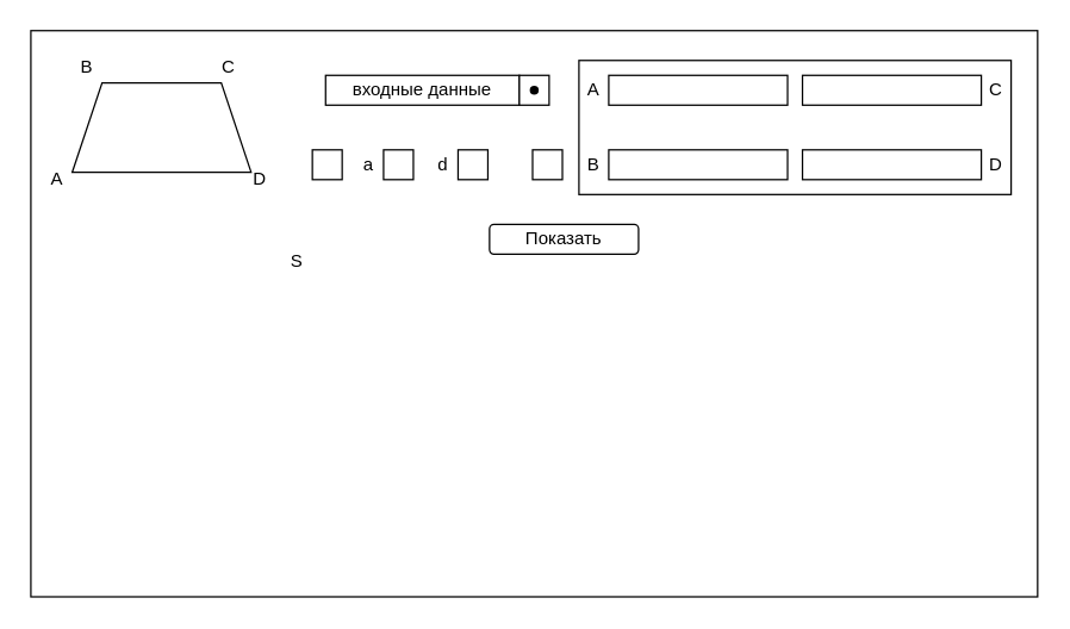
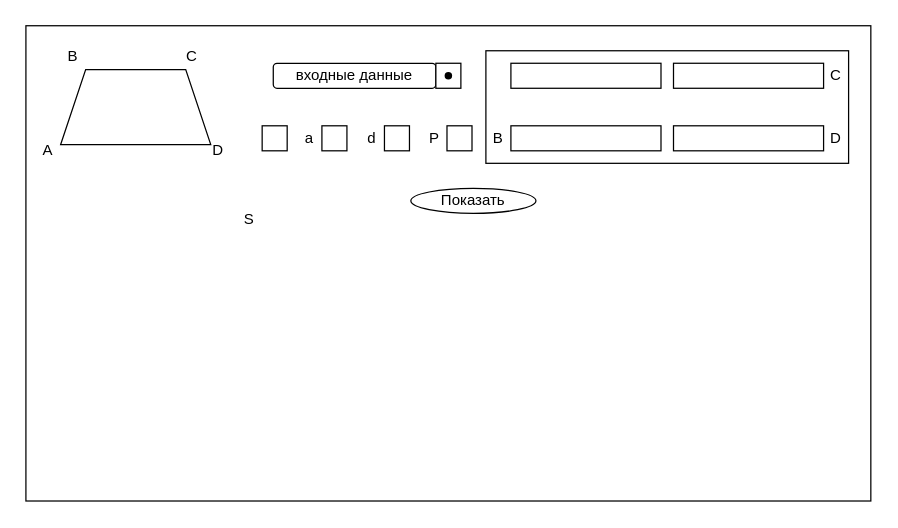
- <mxCell id="4" value="входные данные" style="rounded=0;whiteSpace=wrap;html=1;" vertex="1" parent="1"><mxGeometry x="218" y="50" width="130" height="20" as="geometry" /></mxCell>
+ <mxCell id="4" value="входные данные" style="whiteSpace=wrap;html=1;rounded=1;" vertex="1" parent="1"><mxGeometry x="218" y="50" width="130" height="20" as="geometry" /></mxCell>
- <mxCell id="12" value="А" style="text;html=1;align=center;verticalAlign=middle;whiteSpace=wrap;rounded=0;" vertex="1" parent="1"><mxGeometry x="388" y="50" width="20" height="20" as="geometry" /></mxCell>
+ <mxCell id="24" value="P" style="text;html=1;align=center;verticalAlign=middle;whiteSpace=wrap;rounded=0;" vertex="1" parent="1"><mxGeometry x="336.89" y="100" width="20" height="20" as="geometry" /></mxCell>
- <mxCell id="16" value="Показать" style="rounded=1;whiteSpace=wrap;html=1;" vertex="1" parent="1"><mxGeometry x="328" y="150" width="100" height="20" as="geometry" /></mxCell>
+ <mxCell id="16" value="Показать" style="ellipse;whiteSpace=wrap;html=1;" vertex="1" parent="1"><mxGeometry x="328" y="150" width="100" height="20" as="geometry" /></mxCell>
